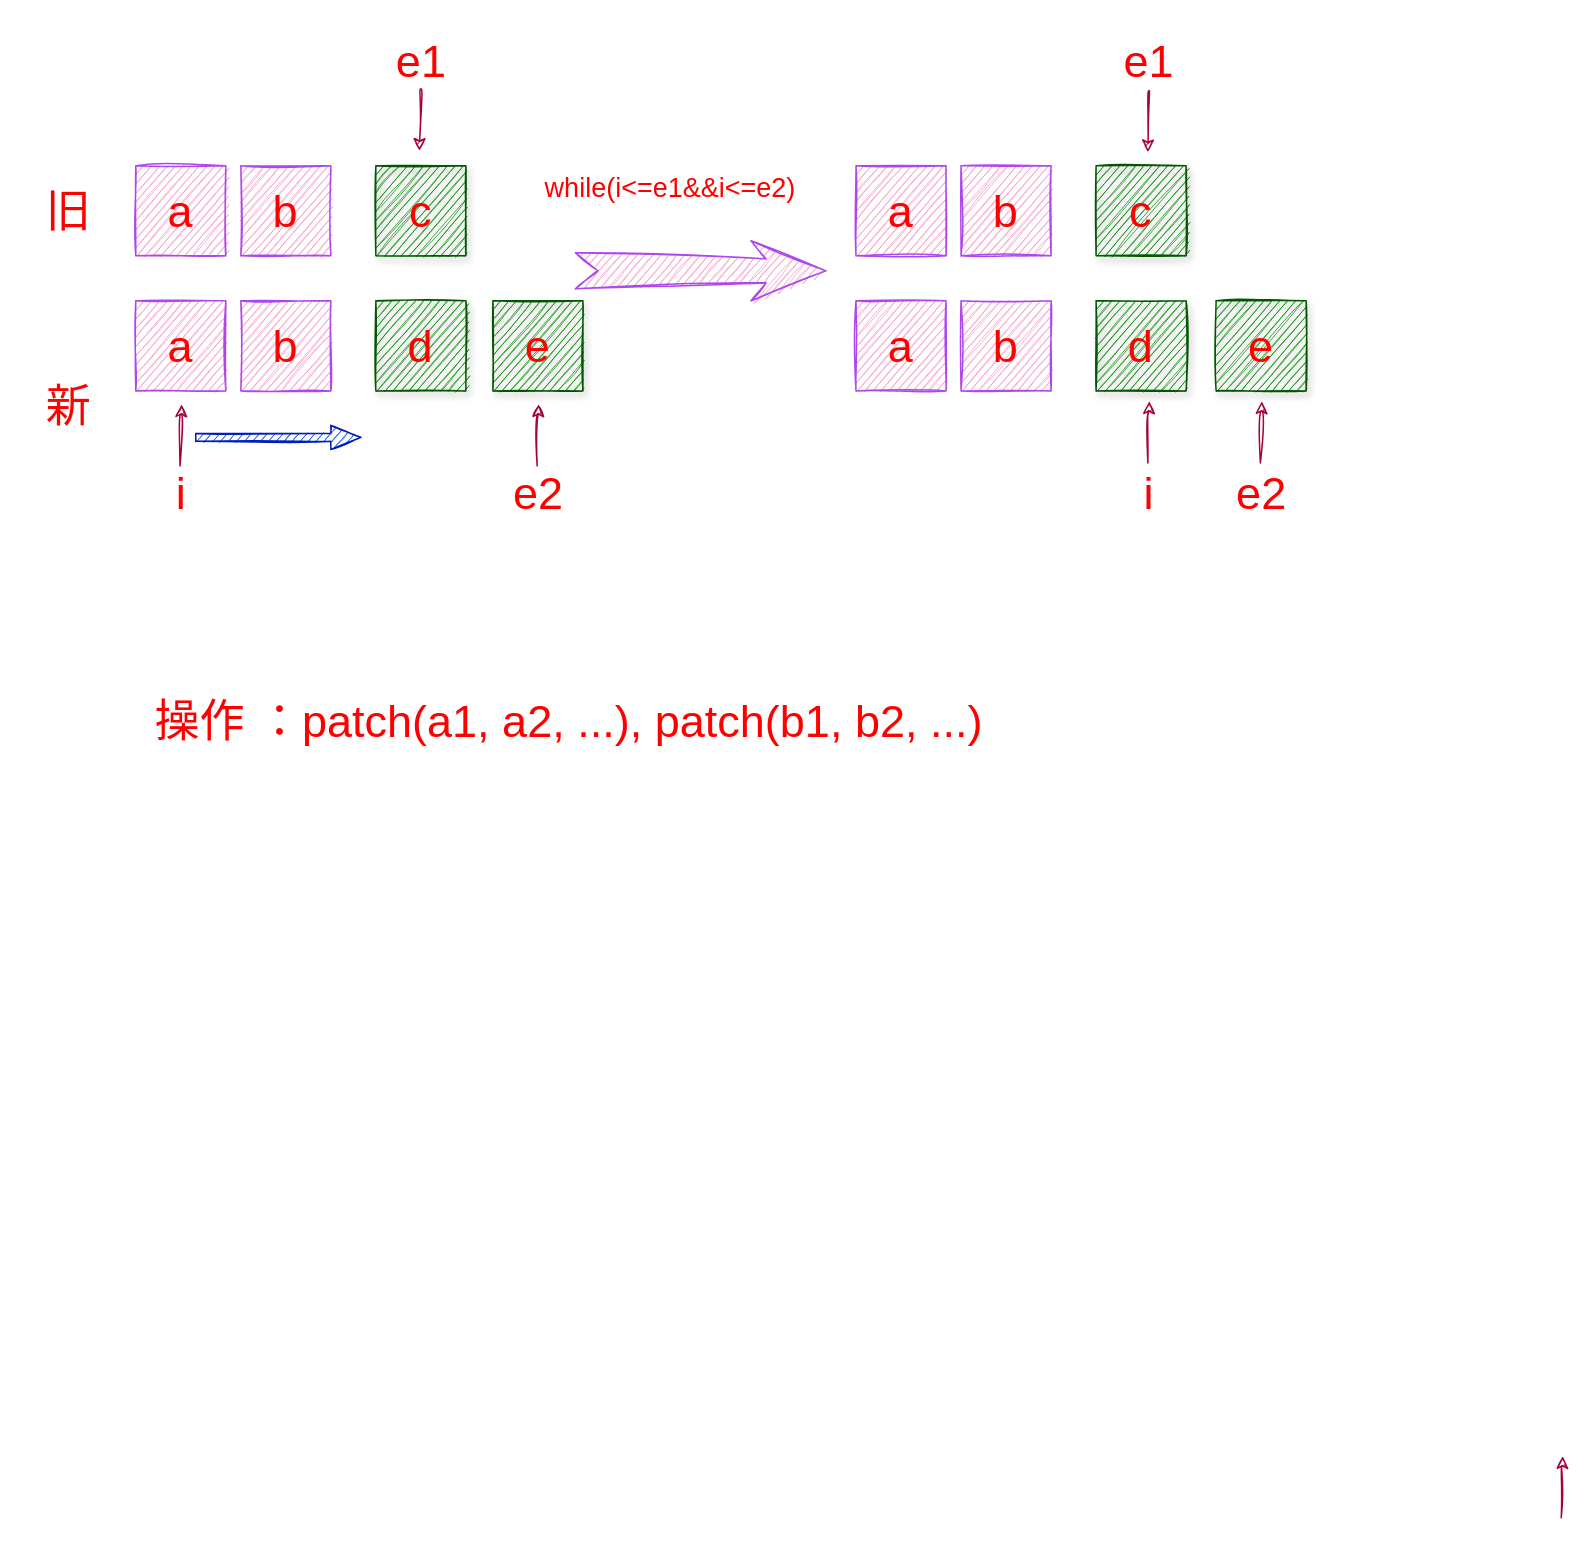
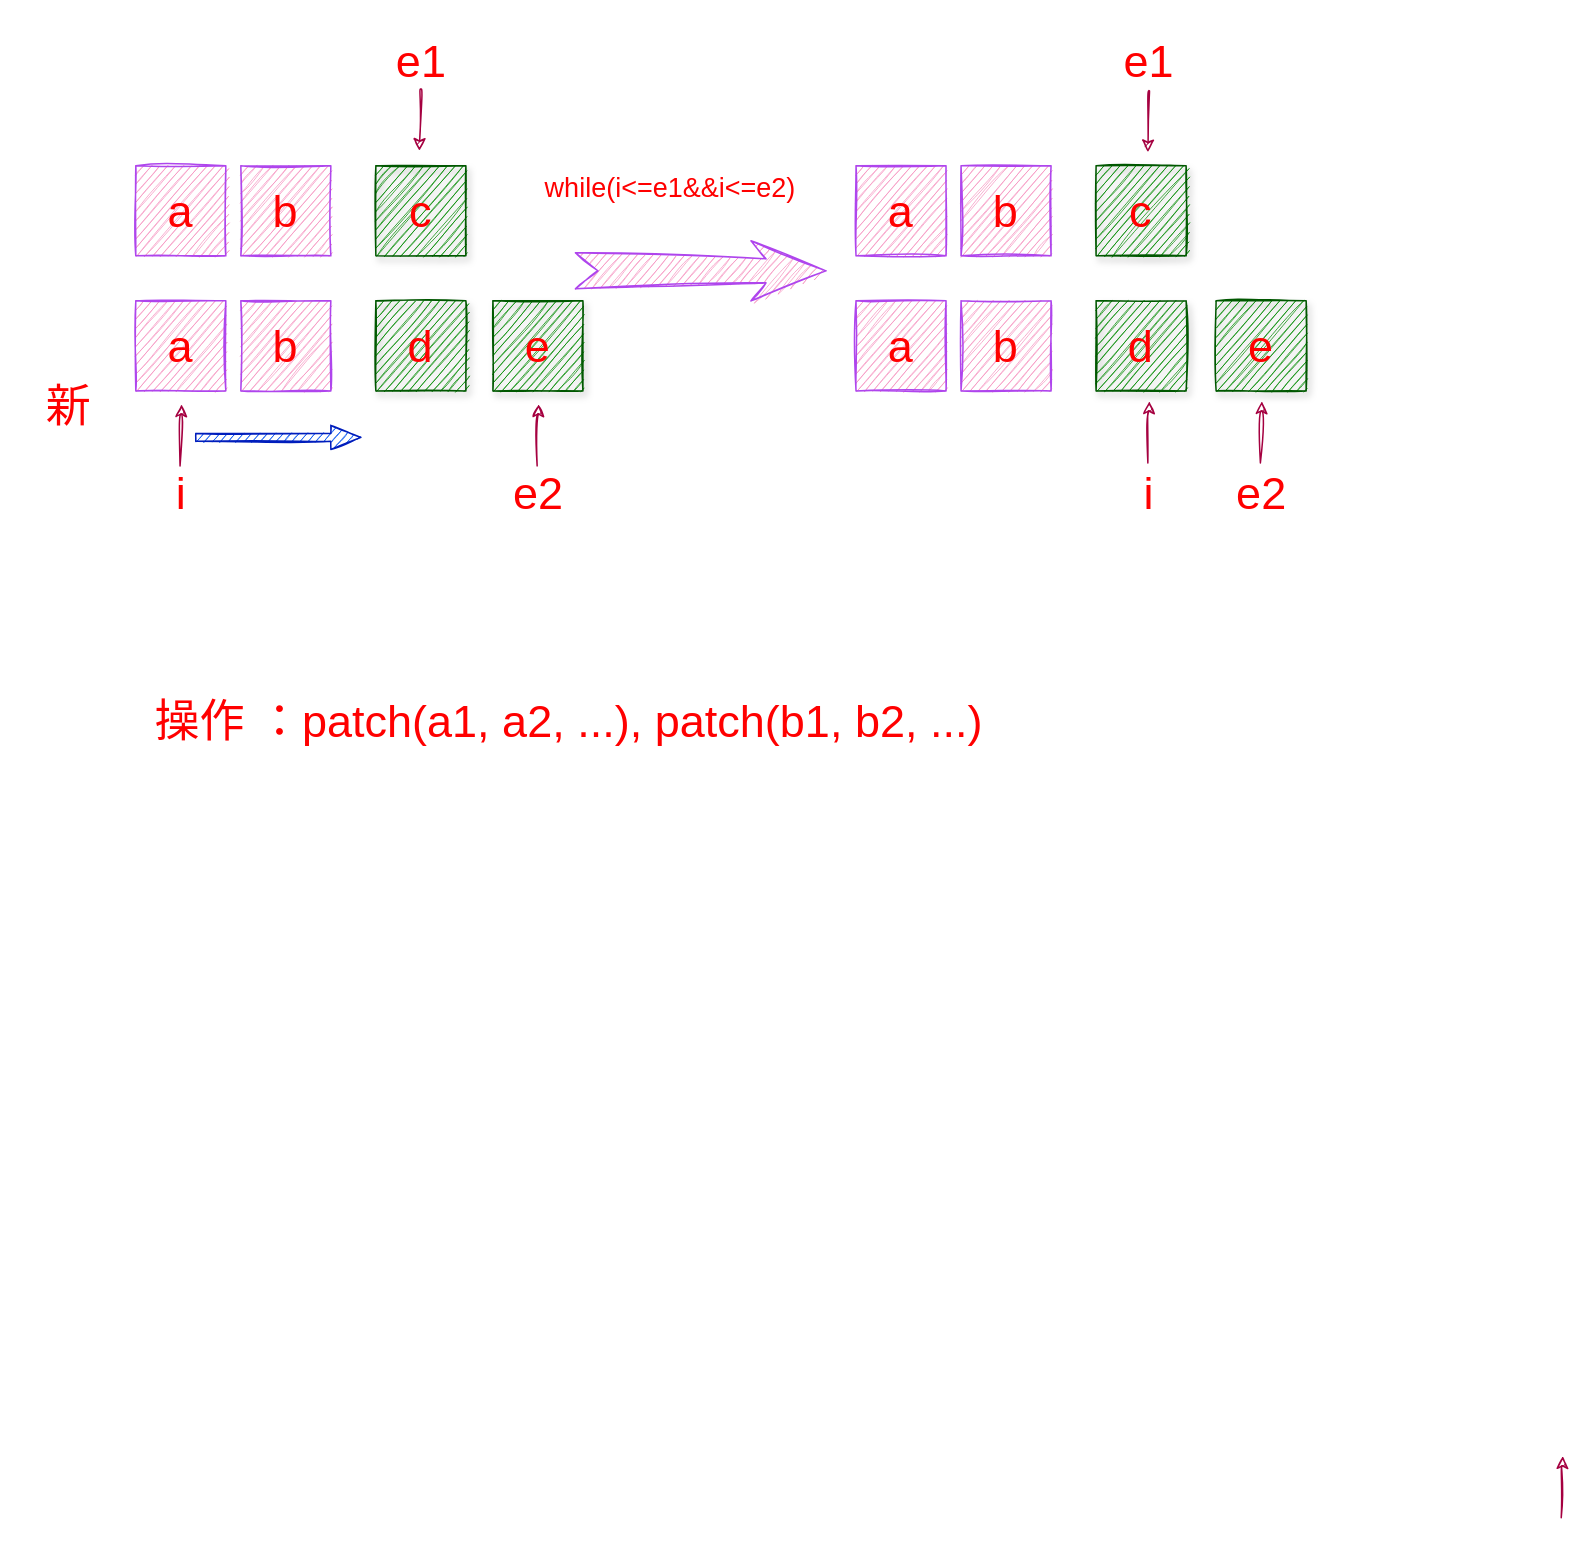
- <mxCell id="33" value="旧" style="text;html=1;align=center;verticalAlign=middle;resizable=0;points=[];autosize=1;strokeColor=none;fillColor=none;fontSize=30;fontColor=#FF0000;" vertex="1" parent="1"><mxGeometry x="20" y="120" width="50" height="40" as="geometry" /></mxCell>
